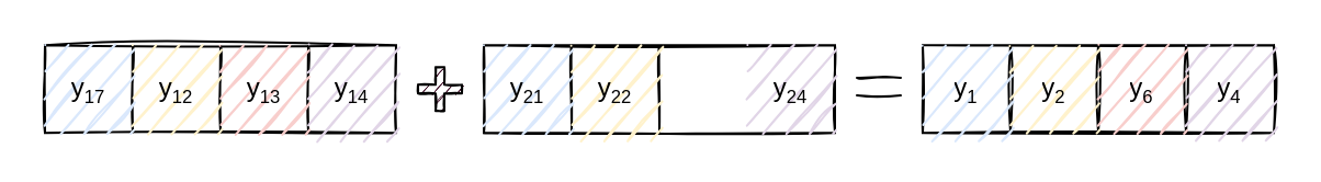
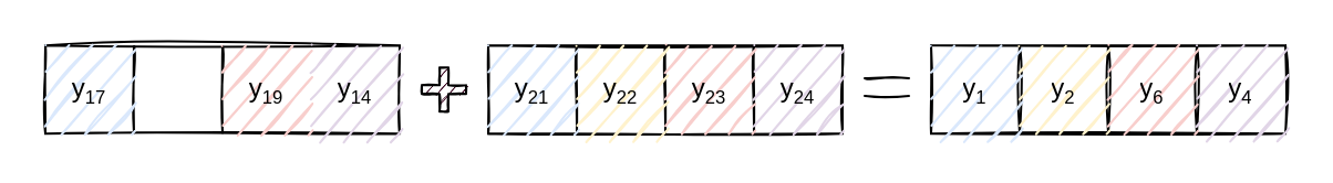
- <mxCell id="5" value="y&lt;span style=&quot;font-size: 10px&quot;&gt;&lt;sub&gt;12&lt;/sub&gt;&lt;/span&gt;" style="shape=partialRectangle;html=1;whiteSpace=wrap;connectable=0;overflow=hidden;fillColor=#fff2cc;top=0;left=0;bottom=0;right=0;pointerEvents=1;rounded=1;shadow=0;sketch=1;strokeWidth=2;strokeColor=#d6b656;" vertex="1" parent="3"><mxGeometry x="40" width="40" height="40" as="geometry"><mxRectangle width="40" height="40" as="alternateBounds" /></mxGeometry></mxCell>
- <mxCell id="6" value="y&lt;span style=&quot;font-size: 10px&quot;&gt;&lt;sub&gt;13&lt;/sub&gt;&lt;/span&gt;" style="shape=partialRectangle;html=1;whiteSpace=wrap;connectable=0;overflow=hidden;fillColor=#f8cecc;top=0;left=0;bottom=0;right=0;pointerEvents=1;rounded=1;shadow=0;sketch=1;strokeWidth=2;strokeColor=#b85450;" vertex="1" parent="3"><mxGeometry x="80" width="40" height="40" as="geometry"><mxRectangle width="40" height="40" as="alternateBounds" /></mxGeometry></mxCell>
+ <mxCell id="6" value="y&lt;span style=&quot;font-size: 10px&quot;&gt;&lt;sub&gt;19&lt;/sub&gt;&lt;/span&gt;" style="shape=partialRectangle;html=1;whiteSpace=wrap;connectable=0;overflow=hidden;fillColor=#f8cecc;top=0;left=0;bottom=0;right=0;pointerEvents=1;rounded=1;shadow=0;sketch=1;strokeWidth=2;strokeColor=#b85450;" vertex="1" parent="3"><mxGeometry x="80" width="40" height="40" as="geometry"><mxRectangle width="40" height="40" as="alternateBounds" /></mxGeometry></mxCell>
+ <mxCell id="12" value="y&lt;span style=&quot;font-size: 10px&quot;&gt;&lt;sub&gt;23&lt;/sub&gt;&lt;/span&gt;" style="shape=partialRectangle;html=1;whiteSpace=wrap;connectable=0;overflow=hidden;fillColor=#f8cecc;top=0;left=0;bottom=0;right=0;pointerEvents=1;rounded=1;shadow=0;sketch=1;strokeWidth=2;strokeColor=#b85450;" vertex="1" parent="9"><mxGeometry x="80" width="40" height="40" as="geometry"><mxRectangle width="40" height="40" as="alternateBounds" /></mxGeometry></mxCell>
